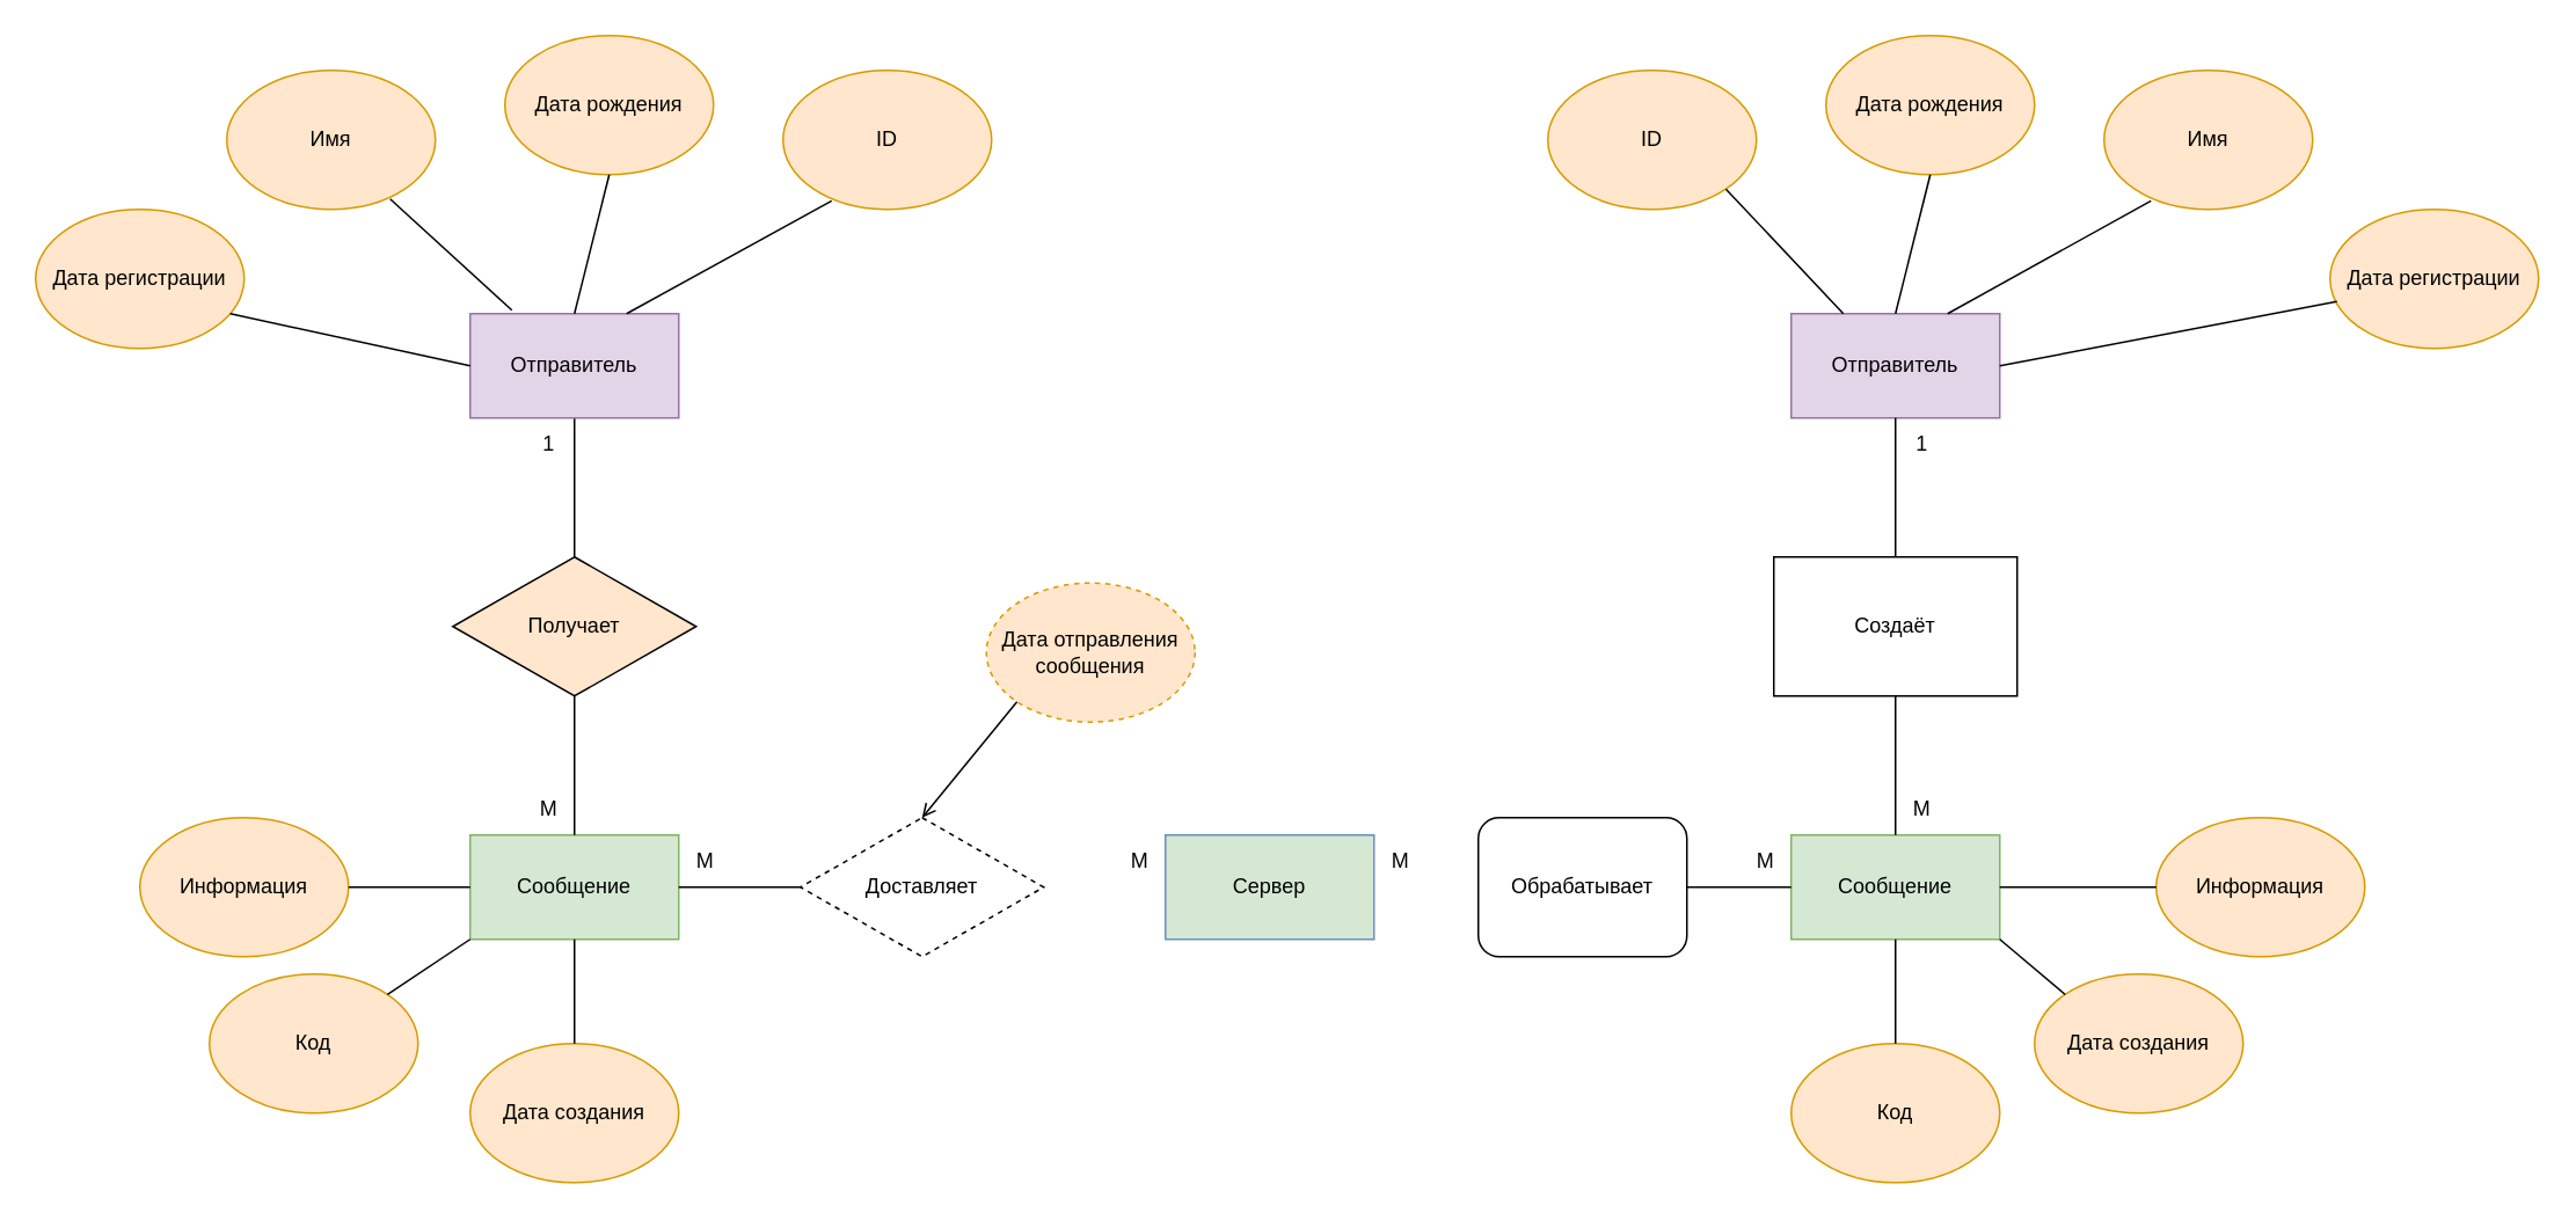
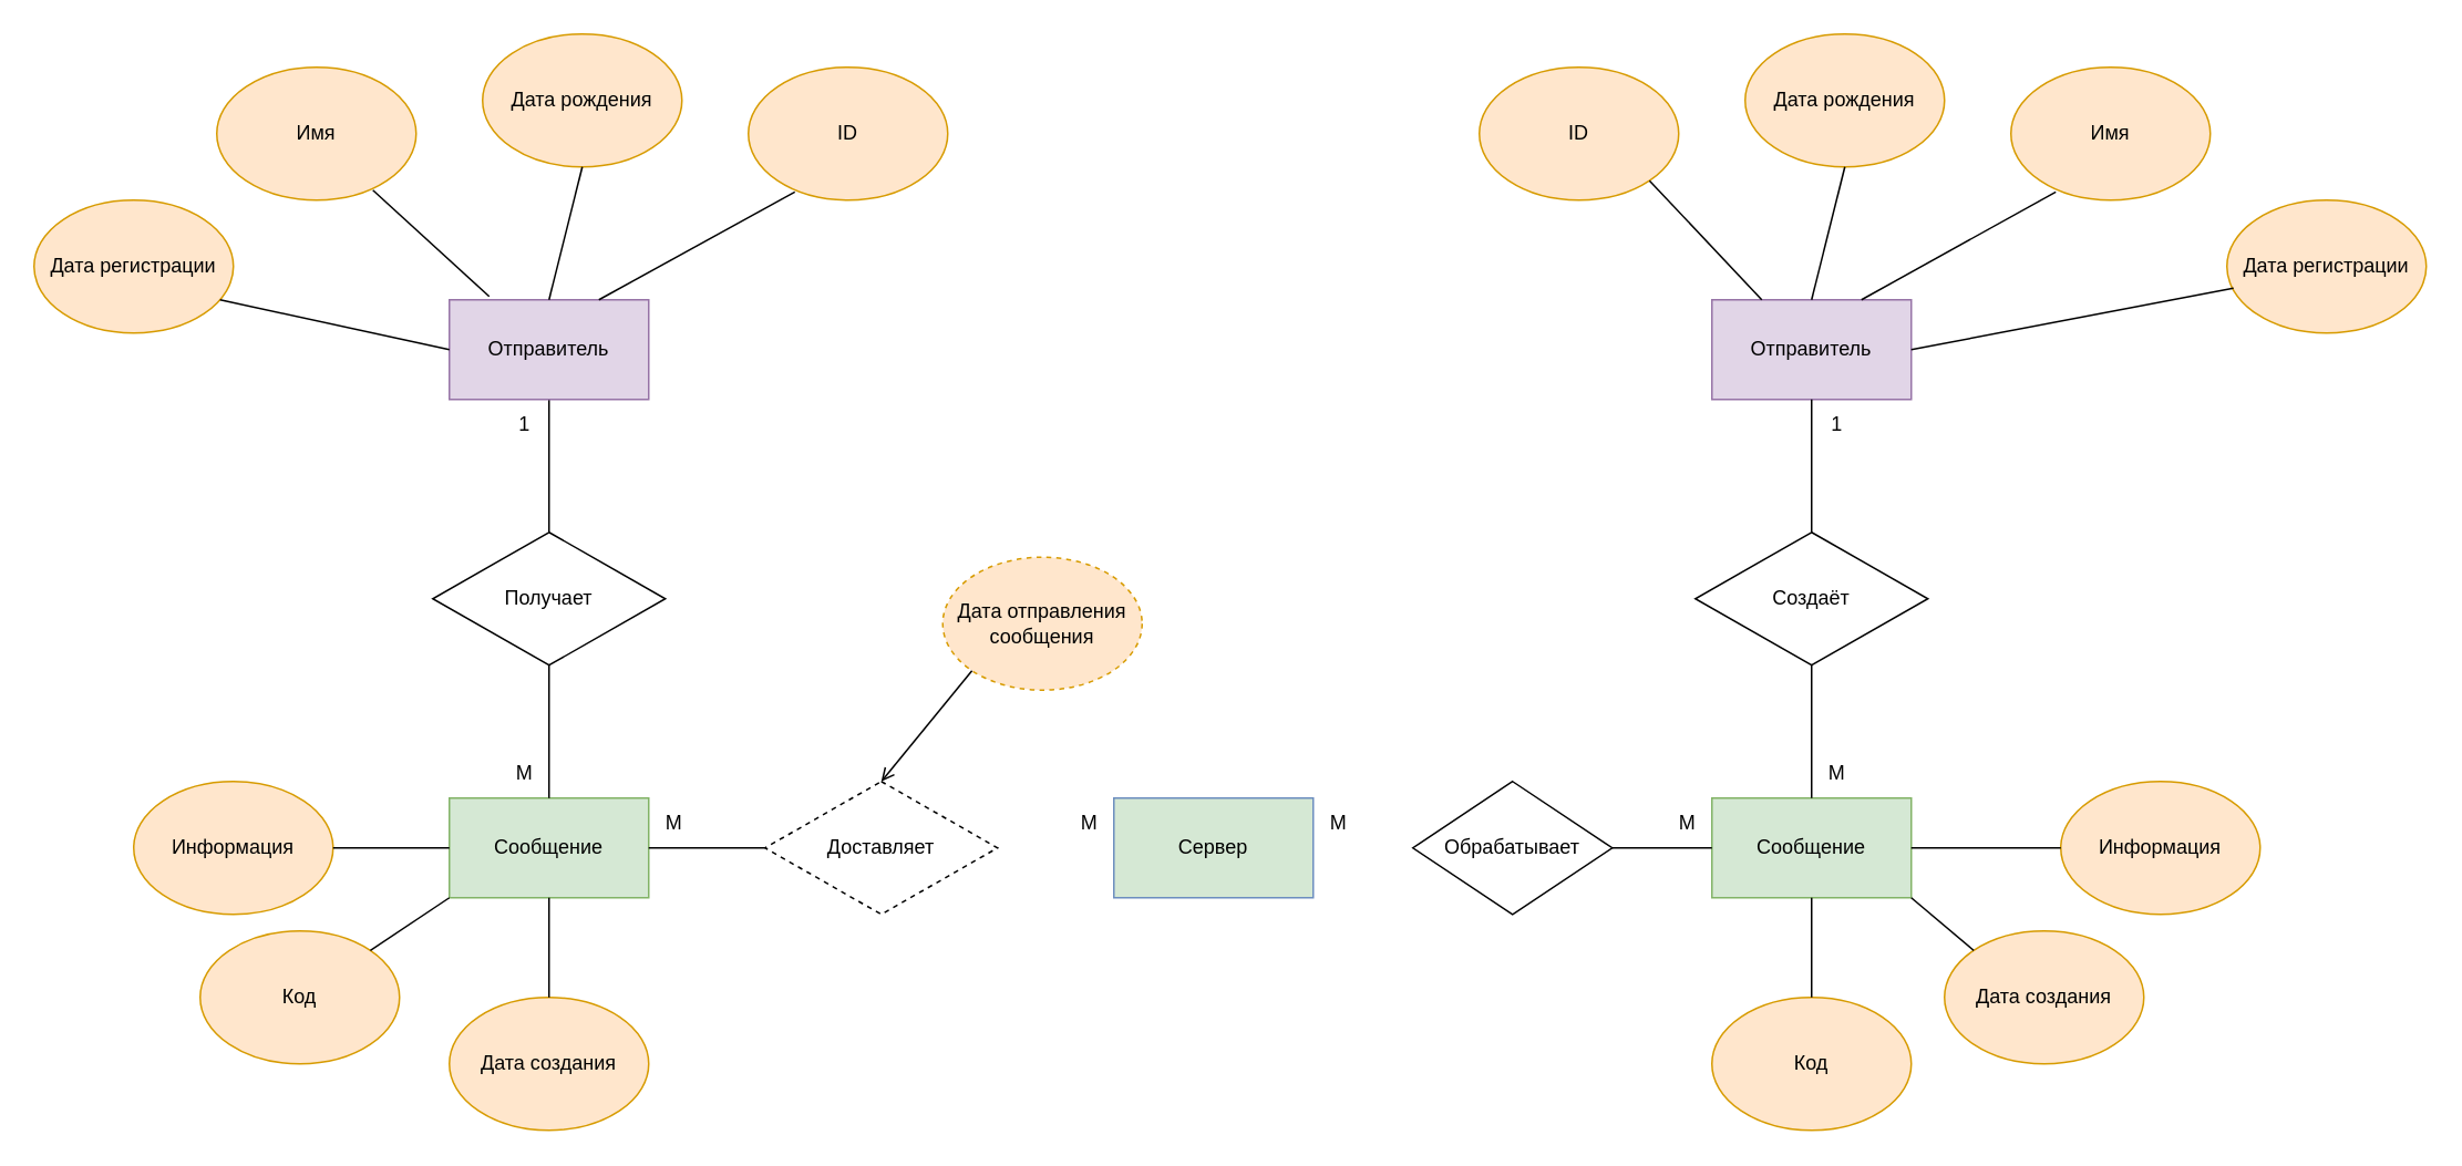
- <mxCell id="35" value="Получает" style="rhombus;whiteSpace=wrap;html=1;fillColor=#ffe6cc;" vertex="1" parent="1"><mxGeometry x="260" y="320" width="140" height="80" as="geometry" /></mxCell>
+ <mxCell id="35" value="Получает" style="rhombus;whiteSpace=wrap;html=1;" vertex="1" parent="1"><mxGeometry x="260" y="320" width="140" height="80" as="geometry" /></mxCell>
- <mxCell id="3" value="Создаёт" style="whiteSpace=wrap;html=1;rounded=0;" parent="1" vertex="1"><mxGeometry x="1020" y="320" width="140" height="80" as="geometry" /></mxCell>
+ <mxCell id="3" value="Создаёт" style="rhombus;whiteSpace=wrap;html=1;" parent="1" vertex="1"><mxGeometry x="1020" y="320" width="140" height="80" as="geometry" /></mxCell>
- <mxCell id="17" value="Обрабатывает" style="whiteSpace=wrap;html=1;rounded=1;" parent="1" vertex="1"><mxGeometry y="470" width="120" height="80" as="geometry" x="850" /></mxCell>
+ <mxCell id="17" value="Обрабатывает" style="rhombus;whiteSpace=wrap;html=1;" parent="1" vertex="1"><mxGeometry y="470" width="120" height="80" as="geometry" x="850" /></mxCell>
